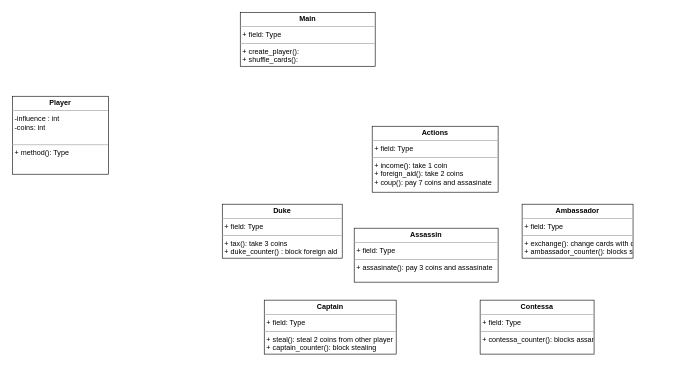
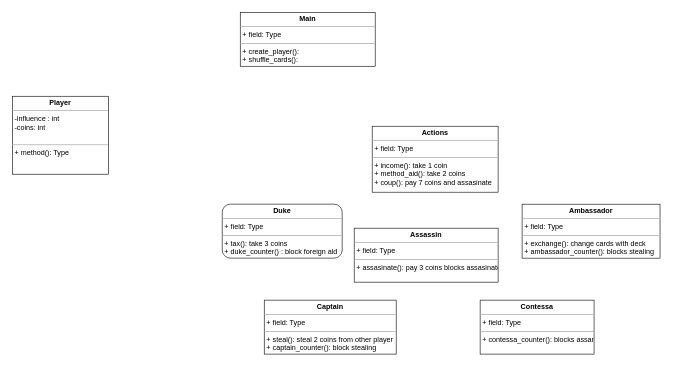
- <mxCell id="3" value="&lt;p style=&quot;margin: 0px ; margin-top: 4px ; text-align: center&quot;&gt;&lt;b&gt;Actions&lt;/b&gt;&lt;/p&gt;&lt;hr size=&quot;1&quot;&gt;&lt;p style=&quot;margin: 0px ; margin-left: 4px&quot;&gt;+ field: Type&lt;/p&gt;&lt;hr size=&quot;1&quot;&gt;&lt;p style=&quot;margin: 0px ; margin-left: 4px&quot;&gt;+ income(): take 1 coin&lt;/p&gt;&lt;p style=&quot;margin: 0px ; margin-left: 4px&quot;&gt;+ foreign_aid(): take 2 coins&lt;/p&gt;&lt;p style=&quot;margin: 0px ; margin-left: 4px&quot;&gt;+ coup(): pay 7 coins and assasinate&lt;/p&gt;&lt;p style=&quot;margin: 0px ; margin-left: 4px&quot;&gt;&lt;br&gt;&lt;/p&gt;" style="verticalAlign=top;align=left;overflow=fill;fontSize=12;fontFamily=Helvetica;html=1;" vertex="1" parent="1"><mxGeometry x="620" y="210" width="210" height="110" as="geometry" /></mxCell>
+ <mxCell id="3" value="&lt;p style=&quot;margin: 0px ; margin-top: 4px ; text-align: center&quot;&gt;&lt;b&gt;Actions&lt;/b&gt;&lt;/p&gt;&lt;hr size=&quot;1&quot;&gt;&lt;p style=&quot;margin: 0px ; margin-left: 4px&quot;&gt;+ field: Type&lt;/p&gt;&lt;hr size=&quot;1&quot;&gt;&lt;p style=&quot;margin: 0px ; margin-left: 4px&quot;&gt;+ income(): take 1 coin&lt;/p&gt;&lt;p style=&quot;margin: 0px ; margin-left: 4px&quot;&gt;+ method_aid(): take 2 coins&lt;/p&gt;&lt;p style=&quot;margin: 0px ; margin-left: 4px&quot;&gt;+ coup(): pay 7 coins and assasinate&lt;/p&gt;&lt;p style=&quot;margin: 0px ; margin-left: 4px&quot;&gt;&lt;br&gt;&lt;/p&gt;" style="verticalAlign=top;align=left;overflow=fill;fontSize=12;fontFamily=Helvetica;html=1;" vertex="1" parent="1"><mxGeometry x="620" y="210" width="210" height="110" as="geometry" /></mxCell>
- <mxCell id="5" value="&lt;p style=&quot;margin: 0px ; margin-top: 4px ; text-align: center&quot;&gt;&lt;b&gt;Duke&lt;/b&gt;&lt;/p&gt;&lt;hr size=&quot;1&quot;&gt;&lt;p style=&quot;margin: 0px ; margin-left: 4px&quot;&gt;+ field: Type&lt;/p&gt;&lt;hr size=&quot;1&quot;&gt;&lt;p style=&quot;margin: 0px ; margin-left: 4px&quot;&gt;+ tax(): take 3 coins&lt;/p&gt;&lt;p style=&quot;margin: 0px ; margin-left: 4px&quot;&gt;+ duke_counter() : block foreign ald&lt;/p&gt;" style="verticalAlign=top;align=left;overflow=fill;fontSize=12;fontFamily=Helvetica;html=1;" vertex="1" parent="1"><mxGeometry x="370" y="340" width="200" height="90" as="geometry" /></mxCell>
+ <mxCell id="5" value="&lt;p style=&quot;margin: 0px ; margin-top: 4px ; text-align: center&quot;&gt;&lt;b&gt;Duke&lt;/b&gt;&lt;/p&gt;&lt;hr size=&quot;1&quot;&gt;&lt;p style=&quot;margin: 0px ; margin-left: 4px&quot;&gt;+ field: Type&lt;/p&gt;&lt;hr size=&quot;1&quot;&gt;&lt;p style=&quot;margin: 0px ; margin-left: 4px&quot;&gt;+ tax(): take 3 coins&lt;/p&gt;&lt;p style=&quot;margin: 0px ; margin-left: 4px&quot;&gt;+ duke_counter() : block foreign ald&lt;/p&gt;" style="verticalAlign=top;align=left;overflow=fill;fontSize=12;fontFamily=Helvetica;html=1;rounded=1;" vertex="1" parent="1"><mxGeometry x="370" y="340" width="200" height="90" as="geometry" /></mxCell>
- <mxCell id="8" value="&lt;p style=&quot;margin: 0px ; margin-top: 4px ; text-align: center&quot;&gt;&lt;b&gt;Ambassador&lt;/b&gt;&lt;/p&gt;&lt;hr size=&quot;1&quot;&gt;&lt;p style=&quot;margin: 0px ; margin-left: 4px&quot;&gt;+ field: Type&lt;/p&gt;&lt;hr size=&quot;1&quot;&gt;&lt;p style=&quot;margin: 0px ; margin-left: 4px&quot;&gt;+ exchange(): change cards with deck&lt;/p&gt;&lt;p style=&quot;margin: 0px ; margin-left: 4px&quot;&gt;+ ambassador_counter(): blocks stealing&lt;/p&gt;" style="verticalAlign=top;align=left;overflow=fill;fontSize=12;fontFamily=Helvetica;html=1;" vertex="1" parent="1"><mxGeometry x="870" y="340" width="185" height="90" as="geometry" /></mxCell>
+ <mxCell id="8" value="&lt;p style=&quot;margin: 0px ; margin-top: 4px ; text-align: center&quot;&gt;&lt;b&gt;Ambassador&lt;/b&gt;&lt;/p&gt;&lt;hr size=&quot;1&quot;&gt;&lt;p style=&quot;margin: 0px ; margin-left: 4px&quot;&gt;+ field: Type&lt;/p&gt;&lt;hr size=&quot;1&quot;&gt;&lt;p style=&quot;margin: 0px ; margin-left: 4px&quot;&gt;+ exchange(): change cards with deck&lt;/p&gt;&lt;p style=&quot;margin: 0px ; margin-left: 4px&quot;&gt;+ ambassador_counter(): blocks stealing&lt;/p&gt;" style="verticalAlign=top;align=left;overflow=fill;fontSize=12;fontFamily=Helvetica;html=1;" vertex="1" parent="1"><mxGeometry x="870" y="340" width="230" height="90" as="geometry" /></mxCell>
- <mxCell id="6" value="&lt;p style=&quot;margin: 0px ; margin-top: 4px ; text-align: center&quot;&gt;&lt;b&gt;Assassin&lt;/b&gt;&lt;/p&gt;&lt;hr size=&quot;1&quot;&gt;&lt;p style=&quot;margin: 0px ; margin-left: 4px&quot;&gt;+ field: Type&lt;/p&gt;&lt;hr size=&quot;1&quot;&gt;&lt;p style=&quot;margin: 0px ; margin-left: 4px&quot;&gt;+ assasinate(): pay 3 coins and assasinate&lt;/p&gt;" style="verticalAlign=top;align=left;overflow=fill;fontSize=12;fontFamily=Helvetica;html=1;" vertex="1" parent="1"><mxGeometry x="590" y="380" width="240" height="90" as="geometry" /></mxCell>
+ <mxCell id="6" value="&lt;p style=&quot;margin: 0px ; margin-top: 4px ; text-align: center&quot;&gt;&lt;b&gt;Assassin&lt;/b&gt;&lt;/p&gt;&lt;hr size=&quot;1&quot;&gt;&lt;p style=&quot;margin: 0px ; margin-left: 4px&quot;&gt;+ field: Type&lt;/p&gt;&lt;hr size=&quot;1&quot;&gt;&lt;p style=&quot;margin: 0px ; margin-left: 4px&quot;&gt;+ assasinate(): pay 3 coins blocks assasinate&lt;/p&gt;" style="verticalAlign=top;align=left;overflow=fill;fontSize=12;fontFamily=Helvetica;html=1;" vertex="1" parent="1"><mxGeometry x="590" y="380" width="240" height="90" as="geometry" /></mxCell>
